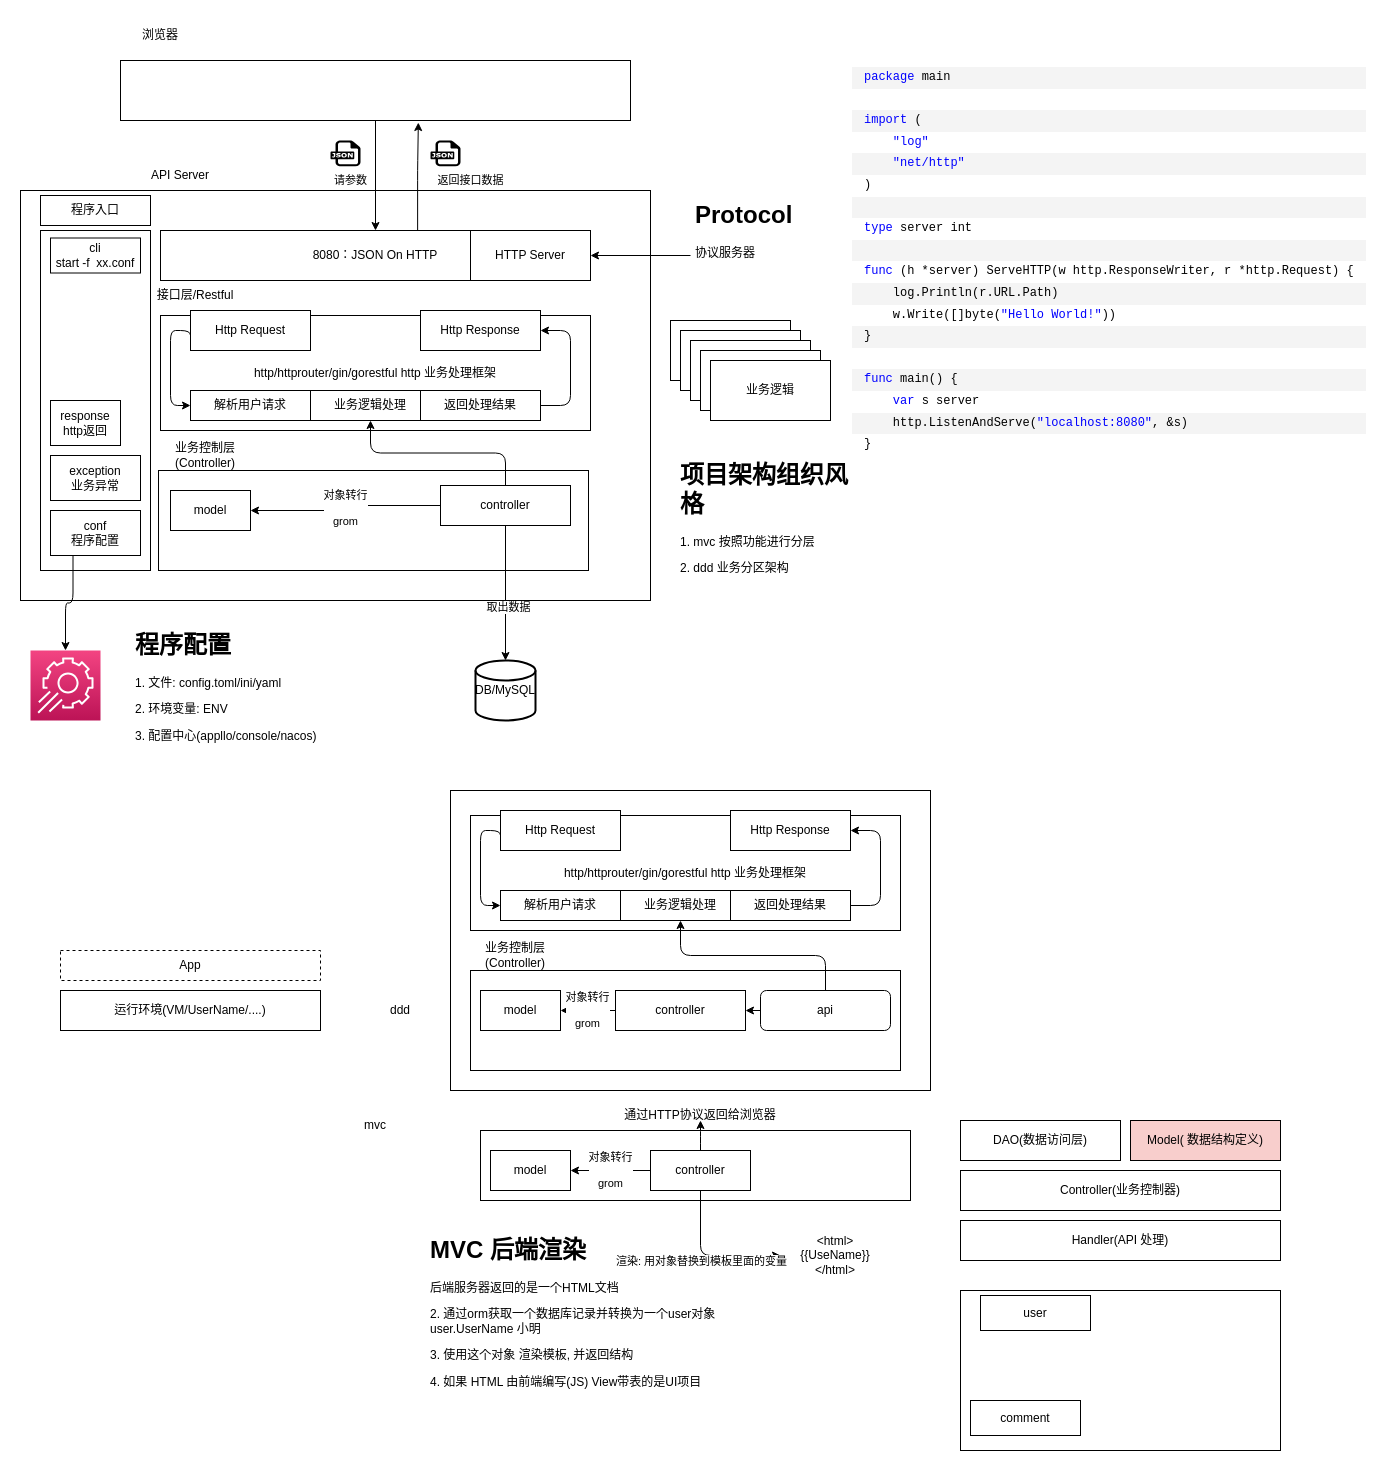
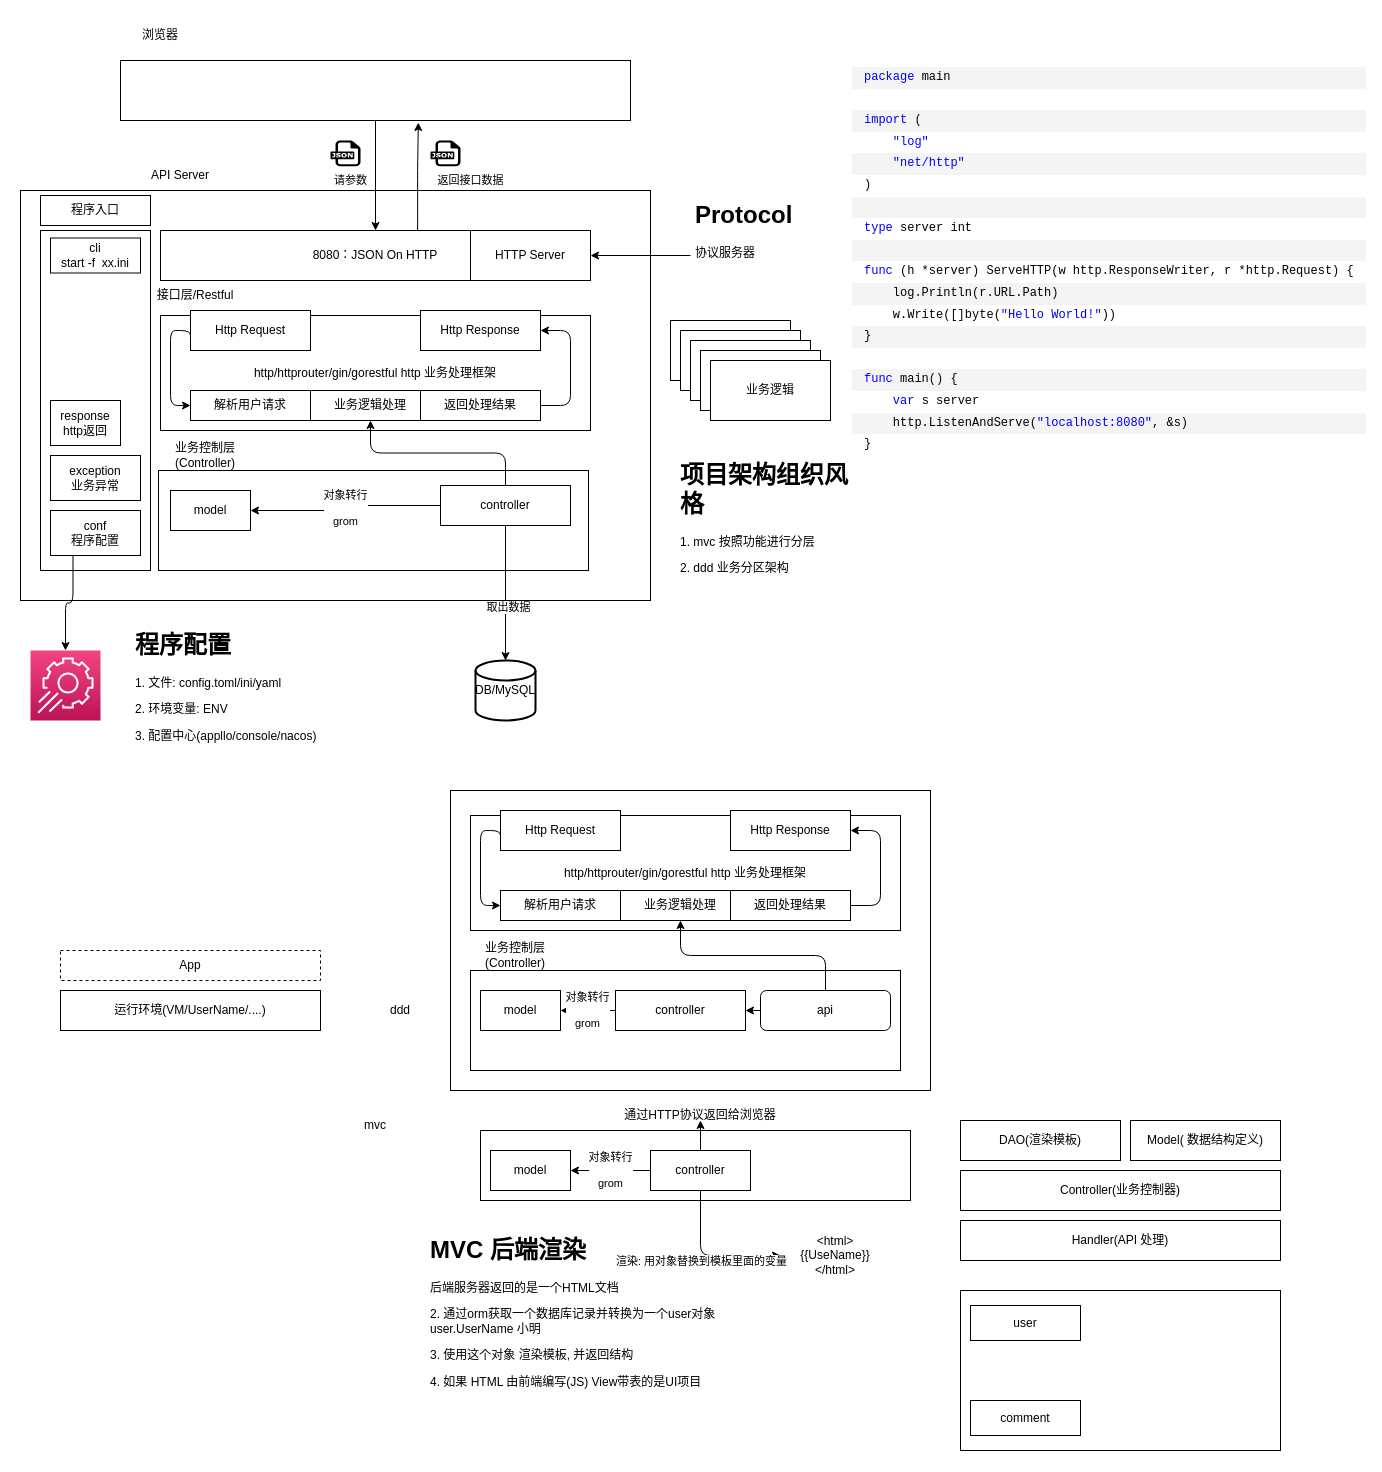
- <mxCell id="51" value="cli&lt;br&gt;start -f&amp;nbsp; xx.conf" style="rounded=0;whiteSpace=wrap;html=1;" parent="1" vertex="1"><mxGeometry x="50" y="237.5" width="90" height="35" as="geometry" /></mxCell>
+ <mxCell id="51" value="cli&lt;br&gt;start -f&amp;nbsp; xx.ini" style="rounded=0;whiteSpace=wrap;html=1;" parent="1" vertex="1"><mxGeometry x="50" y="237.5" width="90" height="35" as="geometry" /></mxCell>
- <mxCell id="74" value="DAO(数据访问层)" style="rounded=0;whiteSpace=wrap;html=1;" parent="1" vertex="1"><mxGeometry x="960" y="1120" width="160" height="40" as="geometry" /></mxCell>
+ <mxCell id="74" value="DAO(渲染模板)" style="rounded=0;whiteSpace=wrap;html=1;" parent="1" vertex="1"><mxGeometry x="960" y="1120" width="160" height="40" as="geometry" /></mxCell>
- <mxCell id="71" value="Model( 数据结构定义)" style="rounded=0;whiteSpace=wrap;html=1;fillColor=#f8cecc;" parent="1" vertex="1"><mxGeometry x="1130" y="1120" width="150" height="40" as="geometry" /></mxCell>
+ <mxCell id="71" value="Model( 数据结构定义)" style="rounded=0;whiteSpace=wrap;html=1;" parent="1" vertex="1"><mxGeometry x="1130" y="1120" width="150" height="40" as="geometry" /></mxCell>
- <mxCell id="76" value="user" style="rounded=0;whiteSpace=wrap;html=1;" parent="1" vertex="1"><mxGeometry x="980" y="1295" width="110" height="35" as="geometry" /></mxCell>
+ <mxCell id="76" value="user" style="rounded=0;whiteSpace=wrap;html=1;" parent="1" vertex="1"><mxGeometry x="970" y="1305" width="110" height="35" as="geometry" /></mxCell>
